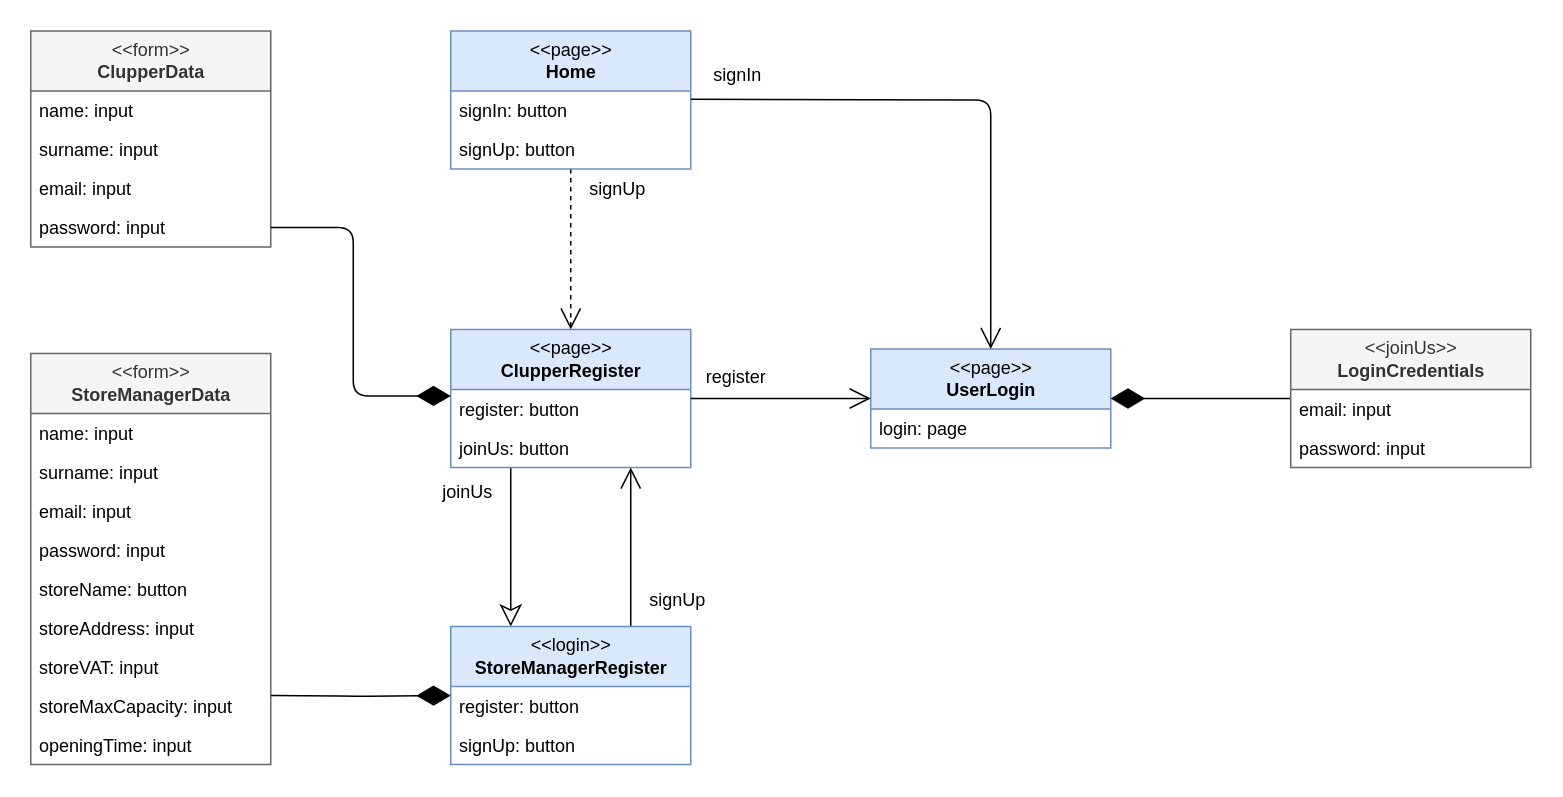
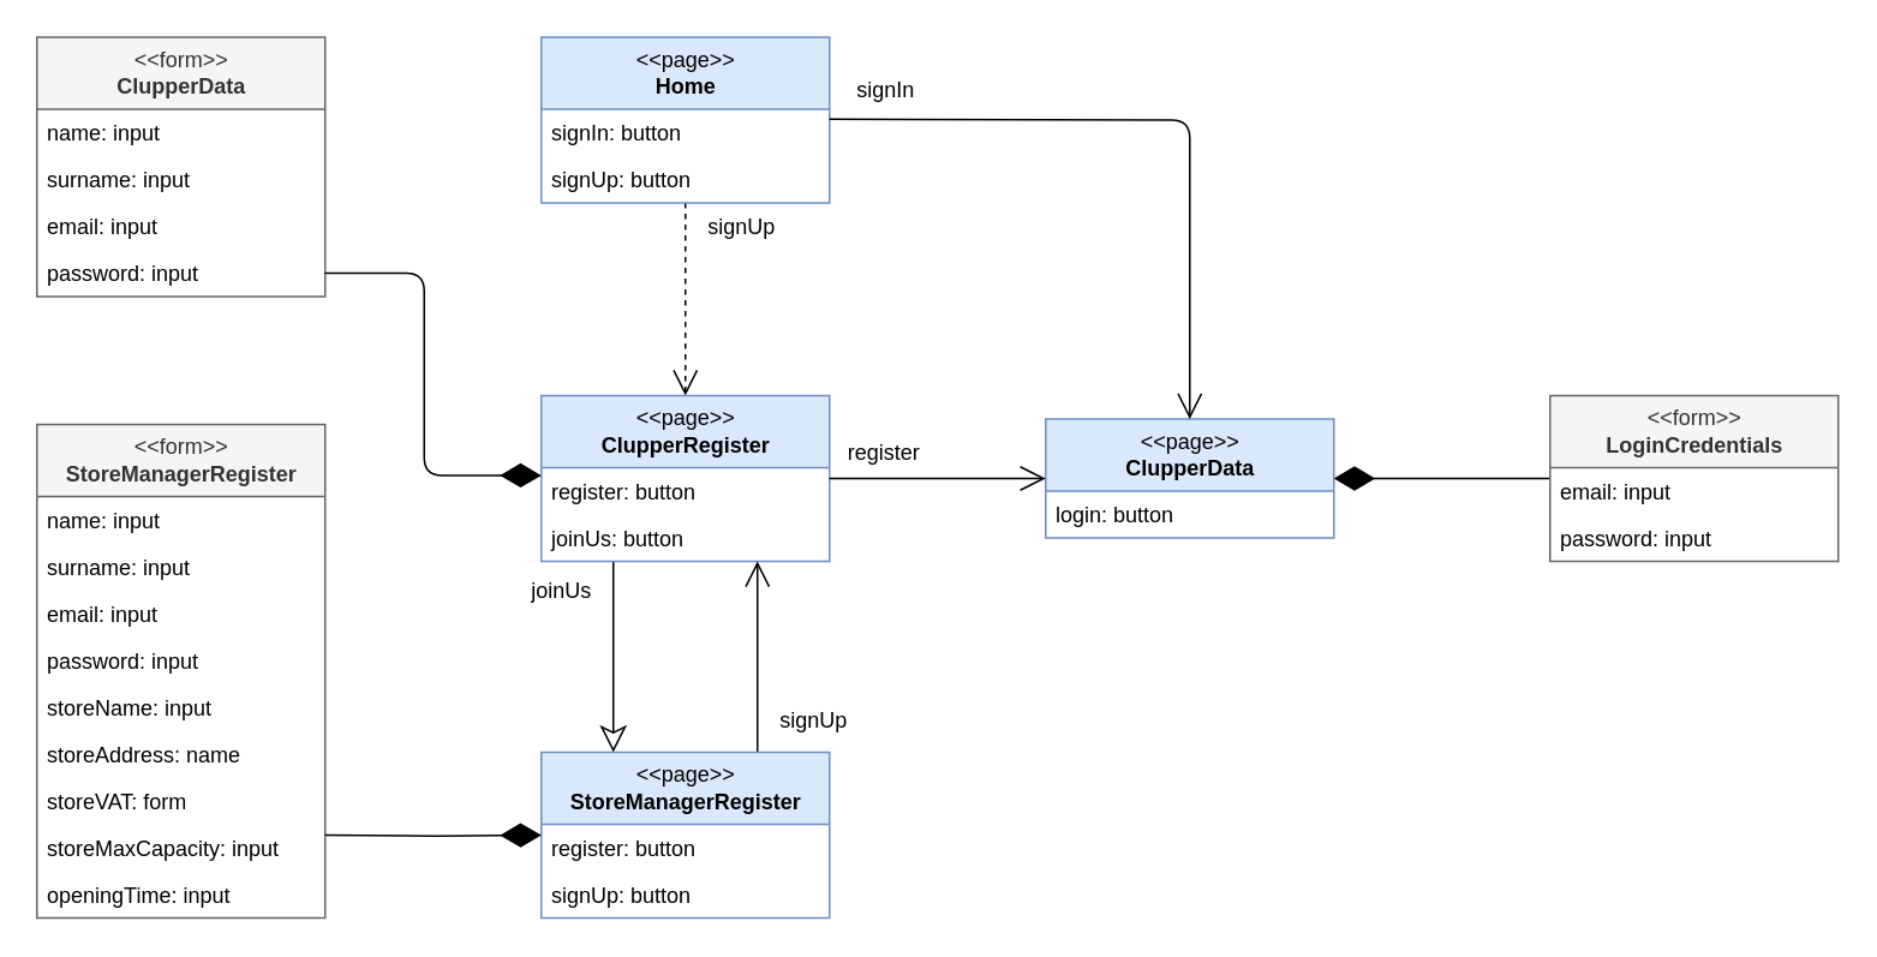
- <mxCell id="39" value="&amp;lt;&amp;lt;joinUs&amp;gt;&amp;gt;&lt;br&gt;&lt;b&gt;LoginCredentials&lt;/b&gt;" style="swimlane;fontStyle=0;childLayout=stackLayout;horizontal=1;startSize=40;fillColor=#f5f5f5;horizontalStack=0;resizeParent=1;resizeParentMax=0;resizeLast=0;collapsible=1;marginBottom=0;html=1;strokeColor=#666666;fontColor=#333333;" parent="1" vertex="1"><mxGeometry x="860" y="219" width="160" height="92" as="geometry" /></mxCell>
+ <mxCell id="39" value="&amp;lt;&amp;lt;form&amp;gt;&amp;gt;&lt;br&gt;&lt;b&gt;LoginCredentials&lt;/b&gt;" style="swimlane;fontStyle=0;childLayout=stackLayout;horizontal=1;startSize=40;fillColor=#f5f5f5;horizontalStack=0;resizeParent=1;resizeParentMax=0;resizeLast=0;collapsible=1;marginBottom=0;html=1;strokeColor=#666666;fontColor=#333333;" parent="1" vertex="1"><mxGeometry x="860" y="219" width="160" height="92" as="geometry" /></mxCell>
- <mxCell id="32" value="&amp;lt;&amp;lt;page&amp;gt;&amp;gt;&lt;br&gt;&lt;b&gt;UserLogin&lt;/b&gt;" style="swimlane;fontStyle=0;childLayout=stackLayout;horizontal=1;startSize=40;fillColor=#dae8fc;horizontalStack=0;resizeParent=1;resizeParentMax=0;resizeLast=0;collapsible=1;marginBottom=0;html=1;spacingBottom=0;strokeColor=#6c8ebf;" parent="1" vertex="1"><mxGeometry x="580" y="232" width="160" height="66" as="geometry" /></mxCell>
+ <mxCell id="32" value="&amp;lt;&amp;lt;page&amp;gt;&amp;gt;&lt;br&gt;&lt;b&gt;ClupperData&lt;/b&gt;" style="swimlane;fontStyle=0;childLayout=stackLayout;horizontal=1;startSize=40;fillColor=#dae8fc;horizontalStack=0;resizeParent=1;resizeParentMax=0;resizeLast=0;collapsible=1;marginBottom=0;html=1;spacingBottom=0;strokeColor=#6c8ebf;" parent="1" vertex="1"><mxGeometry x="580" y="232" width="160" height="66" as="geometry" /></mxCell>
- <mxCell id="22" value="&amp;lt;&amp;lt;form&amp;gt;&amp;gt;&lt;br&gt;&lt;b&gt;StoreManagerData&lt;/b&gt;" style="swimlane;fontStyle=0;childLayout=stackLayout;horizontal=1;startSize=40;fillColor=#f5f5f5;horizontalStack=0;resizeParent=1;resizeParentMax=0;resizeLast=0;collapsible=1;marginBottom=0;html=1;strokeColor=#666666;fontColor=#333333;" parent="1" vertex="1"><mxGeometry x="20" y="235" width="160" height="274" as="geometry" /></mxCell>
+ <mxCell id="22" value="&amp;lt;&amp;lt;form&amp;gt;&amp;gt;&lt;br&gt;&lt;b&gt;StoreManagerRegister&lt;/b&gt;" style="swimlane;fontStyle=0;childLayout=stackLayout;horizontal=1;startSize=40;fillColor=#f5f5f5;horizontalStack=0;resizeParent=1;resizeParentMax=0;resizeLast=0;collapsible=1;marginBottom=0;html=1;strokeColor=#666666;fontColor=#333333;" parent="1" vertex="1"><mxGeometry x="20" y="235" width="160" height="274" as="geometry" /></mxCell>
- <mxCell id="33" value="login: page" style="text;strokeColor=none;fillColor=none;align=left;verticalAlign=top;spacingLeft=4;spacingRight=4;overflow=hidden;rotatable=0;points=[[0,0.5],[1,0.5]];portConstraint=eastwest;" parent="32" vertex="1"><mxGeometry y="40" width="160" height="26" as="geometry" /></mxCell>
+ <mxCell id="33" value="login: button" style="text;strokeColor=none;fillColor=none;align=left;verticalAlign=top;spacingLeft=4;spacingRight=4;overflow=hidden;rotatable=0;points=[[0,0.5],[1,0.5]];portConstraint=eastwest;" parent="32" vertex="1"><mxGeometry y="40" width="160" height="26" as="geometry" /></mxCell>
- <mxCell id="27" value="storeName: button" style="text;strokeColor=none;fillColor=none;align=left;verticalAlign=top;spacingLeft=4;spacingRight=4;overflow=hidden;rotatable=0;points=[[0,0.5],[1,0.5]];portConstraint=eastwest;spacing=2;" parent="22" vertex="1"><mxGeometry y="144" width="160" height="26" as="geometry" /></mxCell>
+ <mxCell id="27" value="storeName: input" style="text;strokeColor=none;fillColor=none;align=left;verticalAlign=top;spacingLeft=4;spacingRight=4;overflow=hidden;rotatable=0;points=[[0,0.5],[1,0.5]];portConstraint=eastwest;spacing=2;" parent="22" vertex="1"><mxGeometry y="144" width="160" height="26" as="geometry" /></mxCell>
- <mxCell id="28" value="storeAddress: input" style="text;strokeColor=none;fillColor=none;align=left;verticalAlign=top;spacingLeft=4;spacingRight=4;overflow=hidden;rotatable=0;points=[[0,0.5],[1,0.5]];portConstraint=eastwest;spacing=2;" parent="22" vertex="1"><mxGeometry y="170" width="160" height="26" as="geometry" /></mxCell>
+ <mxCell id="28" value="storeAddress: name" style="text;strokeColor=none;fillColor=none;align=left;verticalAlign=top;spacingLeft=4;spacingRight=4;overflow=hidden;rotatable=0;points=[[0,0.5],[1,0.5]];portConstraint=eastwest;spacing=2;" parent="22" vertex="1"><mxGeometry y="170" width="160" height="26" as="geometry" /></mxCell>
- <mxCell id="14" value="&amp;lt;&amp;lt;login&amp;gt;&amp;gt;&lt;br&gt;&lt;b&gt;StoreManagerRegister&lt;/b&gt;" style="swimlane;fontStyle=0;childLayout=stackLayout;horizontal=1;startSize=40;fillColor=#dae8fc;horizontalStack=0;resizeParent=1;resizeParentMax=0;resizeLast=0;collapsible=1;marginBottom=0;html=1;strokeColor=#6c8ebf;" parent="1" vertex="1"><mxGeometry x="300" y="417" width="160" height="92" as="geometry" /></mxCell>
+ <mxCell id="14" value="&amp;lt;&amp;lt;page&amp;gt;&amp;gt;&lt;br&gt;&lt;b&gt;StoreManagerRegister&lt;/b&gt;" style="swimlane;fontStyle=0;childLayout=stackLayout;horizontal=1;startSize=40;fillColor=#dae8fc;horizontalStack=0;resizeParent=1;resizeParentMax=0;resizeLast=0;collapsible=1;marginBottom=0;html=1;strokeColor=#6c8ebf;" parent="1" vertex="1"><mxGeometry x="300" y="417" width="160" height="92" as="geometry" /></mxCell>
- <mxCell id="29" value="storeVAT: input" style="text;strokeColor=none;fillColor=none;align=left;verticalAlign=top;spacingLeft=4;spacingRight=4;overflow=hidden;rotatable=0;points=[[0,0.5],[1,0.5]];portConstraint=eastwest;spacing=2;" parent="22" vertex="1"><mxGeometry y="196" width="160" height="26" as="geometry" /></mxCell>
+ <mxCell id="29" value="storeVAT: form" style="text;strokeColor=none;fillColor=none;align=left;verticalAlign=top;spacingLeft=4;spacingRight=4;overflow=hidden;rotatable=0;points=[[0,0.5],[1,0.5]];portConstraint=eastwest;spacing=2;" parent="22" vertex="1"><mxGeometry y="196" width="160" height="26" as="geometry" /></mxCell>
